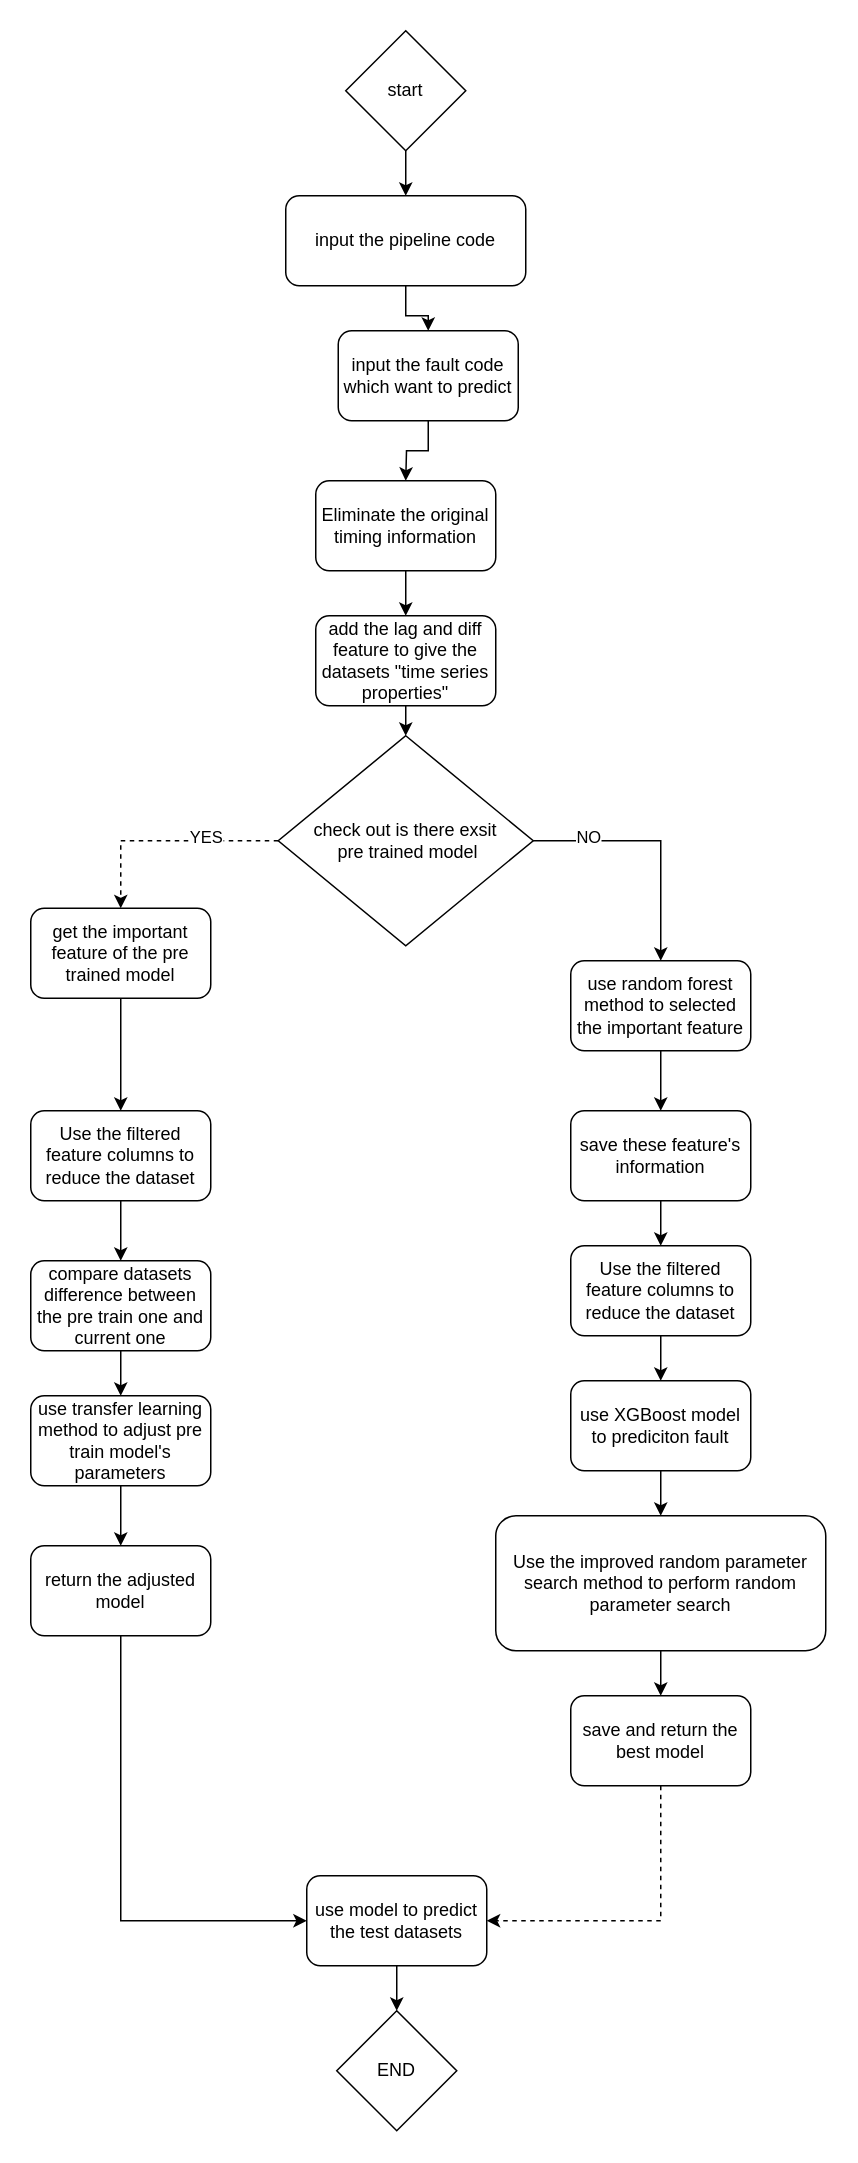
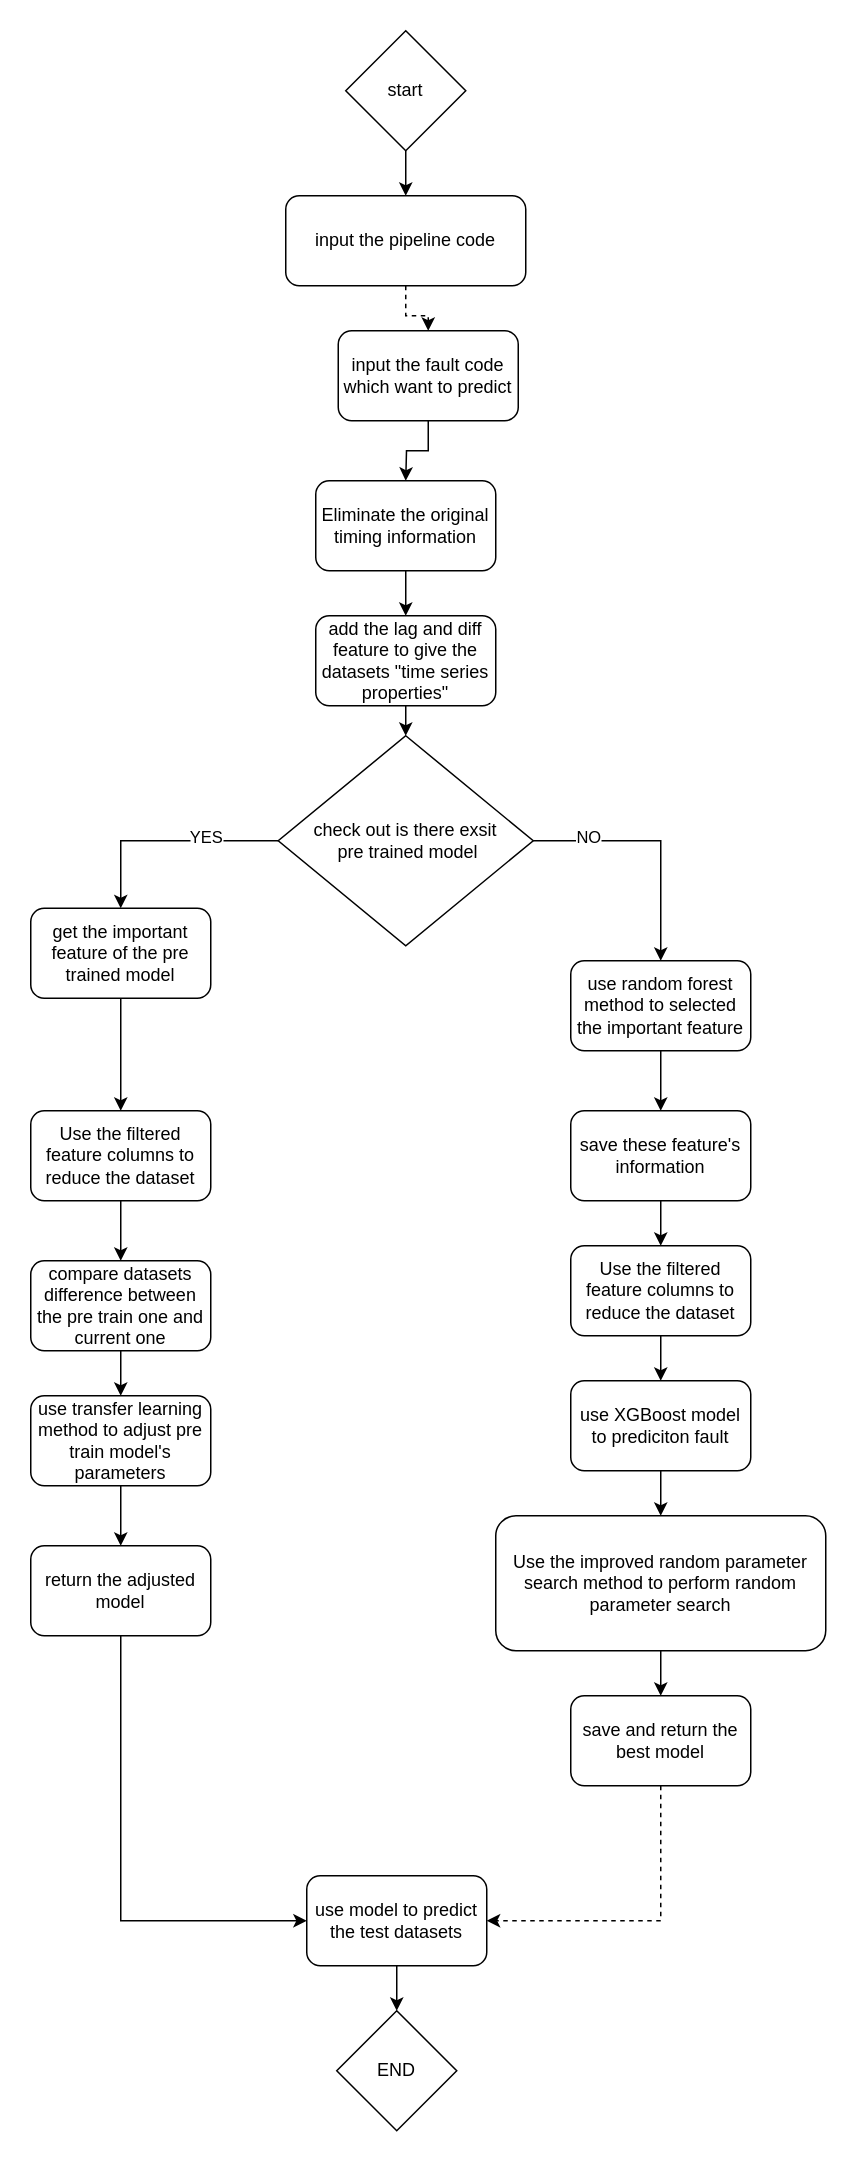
- <mxCell id="4" value="" style="edgeStyle=orthogonalEdgeStyle;rounded=0;orthogonalLoop=1;jettySize=auto;html=1;" parent="1" source="5" target="7" edge="1"><mxGeometry relative="1" as="geometry" /></mxCell>
+ <mxCell id="4" value="" style="edgeStyle=orthogonalEdgeStyle;rounded=0;orthogonalLoop=1;jettySize=auto;html=1;dashed=1;" parent="1" source="5" target="7" edge="1"><mxGeometry relative="1" as="geometry" /></mxCell>
- <mxCell id="8" style="edgeStyle=orthogonalEdgeStyle;rounded=0;orthogonalLoop=1;jettySize=auto;html=1;exitX=0;exitY=0.5;exitDx=0;exitDy=0;entryX=0.5;entryY=0;entryDx=0;entryDy=0;dashed=1;" parent="1" source="12" target="14" edge="1"><mxGeometry relative="1" as="geometry" /></mxCell>
+ <mxCell id="8" style="edgeStyle=orthogonalEdgeStyle;rounded=0;orthogonalLoop=1;jettySize=auto;html=1;exitX=0;exitY=0.5;exitDx=0;exitDy=0;entryX=0.5;entryY=0;entryDx=0;entryDy=0;" parent="1" source="12" target="14" edge="1"><mxGeometry relative="1" as="geometry" /></mxCell>
